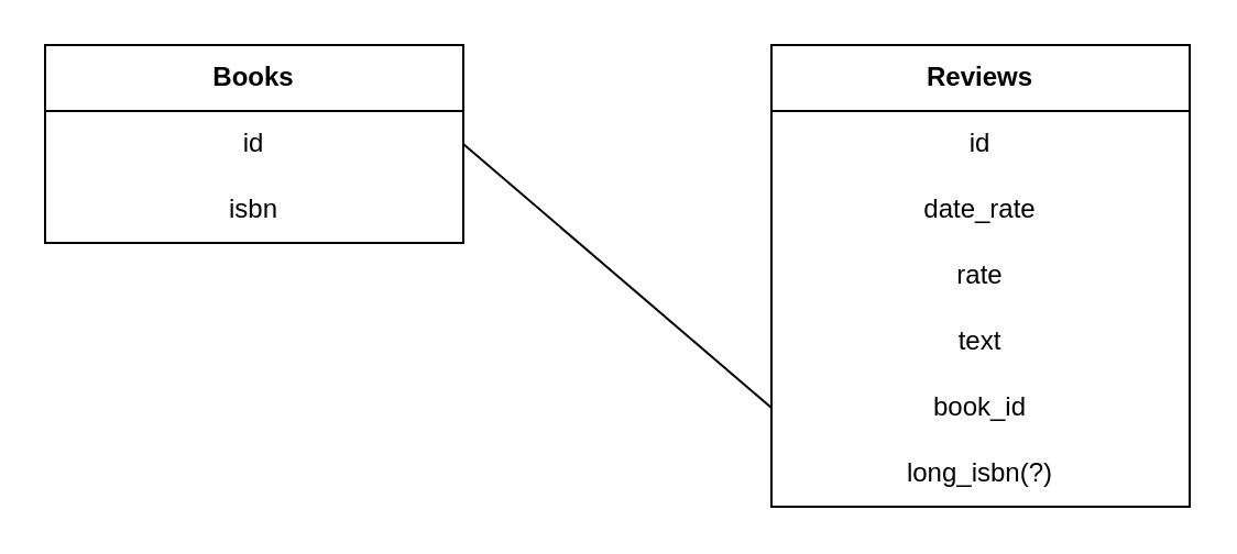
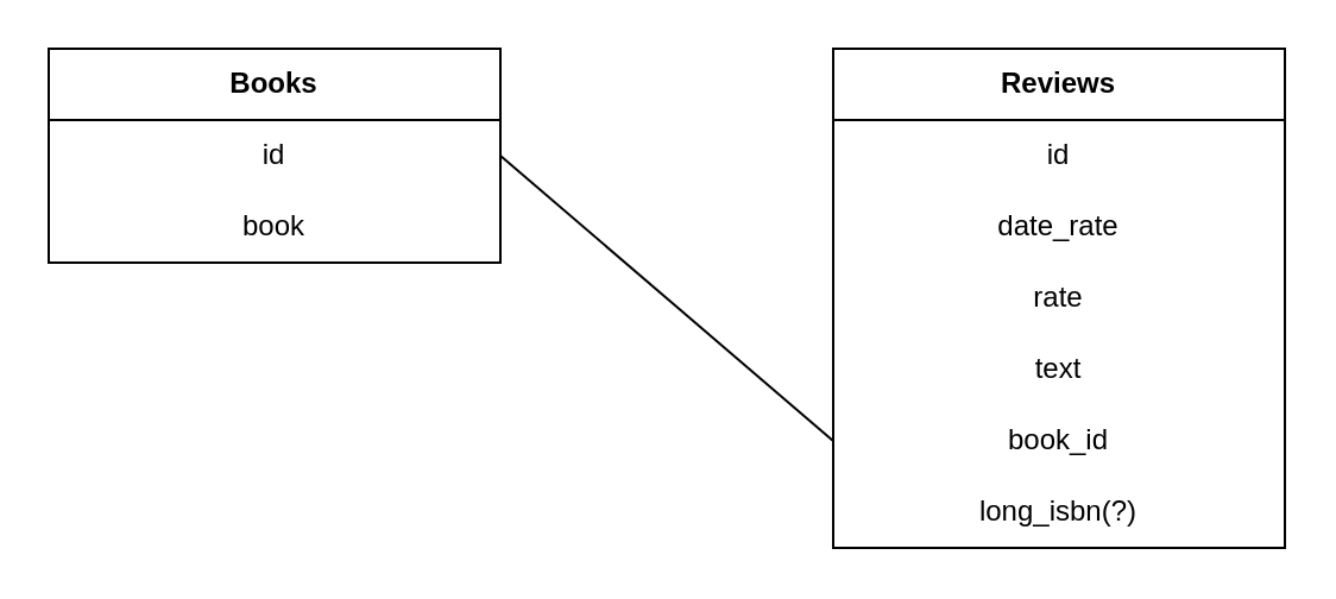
- <mxCell id="4" value="isbn" style="text;strokeColor=none;fillColor=none;align=center;verticalAlign=middle;spacingLeft=4;spacingRight=4;overflow=hidden;points=[[0,0.5],[1,0.5]];portConstraint=eastwest;rotatable=0;whiteSpace=wrap;html=1;" vertex="1" parent="2"><mxGeometry y="60" width="190" height="30" as="geometry" /></mxCell>
+ <mxCell id="4" value="book" style="text;strokeColor=none;fillColor=none;align=center;verticalAlign=middle;spacingLeft=4;spacingRight=4;overflow=hidden;points=[[0,0.5],[1,0.5]];portConstraint=eastwest;rotatable=0;whiteSpace=wrap;html=1;" vertex="1" parent="2"><mxGeometry y="60" width="190" height="30" as="geometry" /></mxCell>
